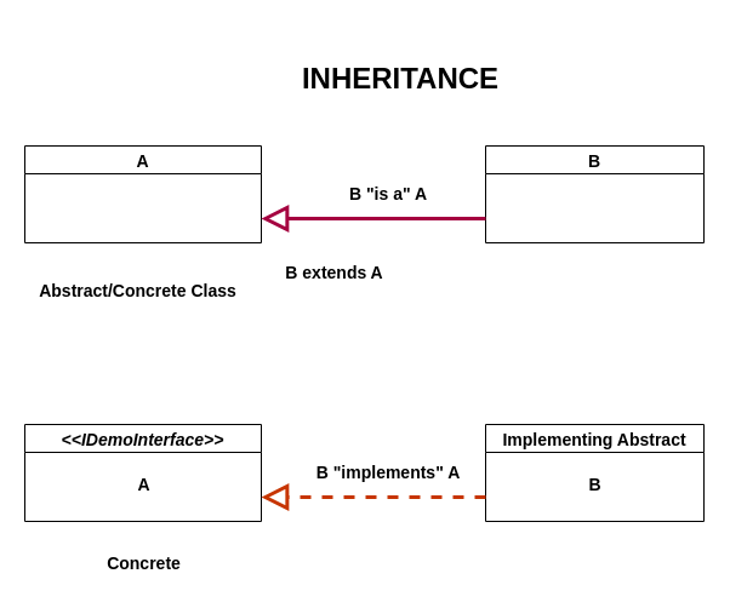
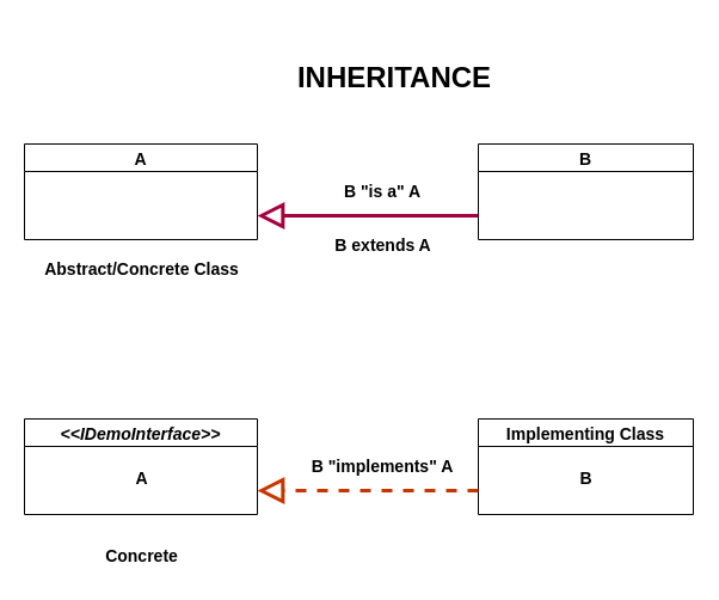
- <mxCell id="7" value="&lt;b&gt;&lt;font style=&quot;font-size: 14px;&quot;&gt;B extends A&lt;/font&gt;&lt;/b&gt;" style="text;html=1;align=center;verticalAlign=middle;resizable=0;points=[];autosize=1;strokeColor=none;fillColor=none;" vertex="1" parent="1"><mxGeometry x="225" y="210" width="100" height="30" as="geometry" /></mxCell>
+ <mxCell id="7" value="&lt;b&gt;&lt;font style=&quot;font-size: 14px;&quot;&gt;B extends A&lt;/font&gt;&lt;/b&gt;" style="text;html=1;align=center;verticalAlign=middle;resizable=0;points=[];autosize=1;strokeColor=none;fillColor=none;" vertex="1" parent="1"><mxGeometry x="270" y="190" width="100" height="30" as="geometry" /></mxCell>
- <mxCell id="14" value="&lt;b&gt;Abstract/Concrete Class&lt;/b&gt;" style="text;html=1;align=center;verticalAlign=middle;resizable=0;points=[];autosize=1;strokeColor=none;fillColor=none;fontSize=14;" vertex="1" parent="1"><mxGeometry x="17.5" y="225" width="190" height="30" as="geometry" /></mxCell>
+ <mxCell id="14" value="&lt;b&gt;Abstract/Concrete Class&lt;/b&gt;" style="text;html=1;align=center;verticalAlign=middle;resizable=0;points=[];autosize=1;strokeColor=none;fillColor=none;fontSize=14;" vertex="1" parent="1"><mxGeometry x="22.5" y="210" width="190" height="30" as="geometry" /></mxCell>
- <mxCell id="10" value="Implementing Abstract" style="swimlane;fontStyle=1;fontSize=14;" vertex="1" parent="1"><mxGeometry x="400" y="350" width="180" height="80" as="geometry" /></mxCell>
+ <mxCell id="10" value="Implementing Class" style="swimlane;fontStyle=1;fontSize=14;" vertex="1" parent="1"><mxGeometry x="400" y="350" width="180" height="80" as="geometry" /></mxCell>
